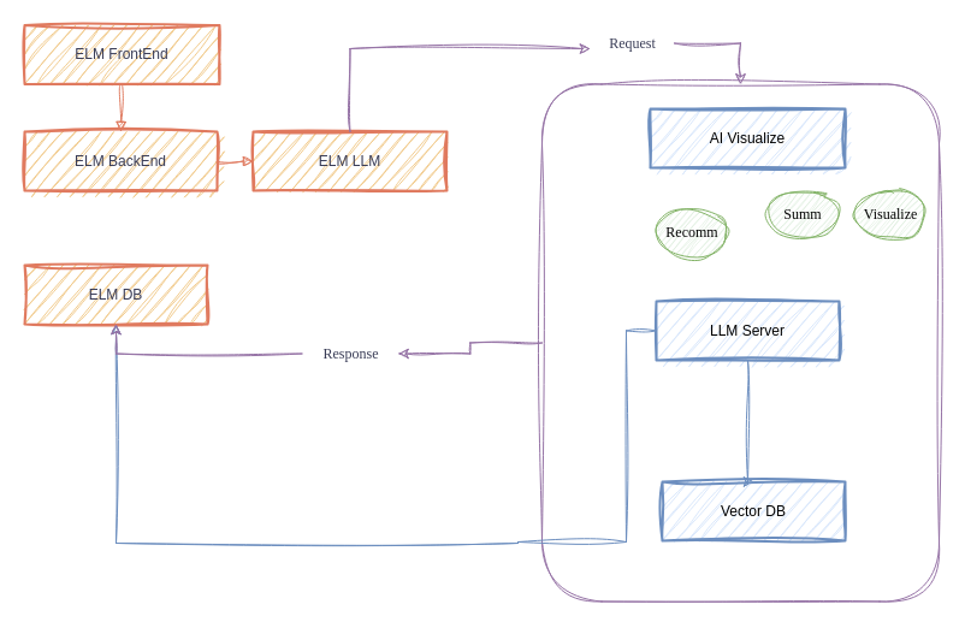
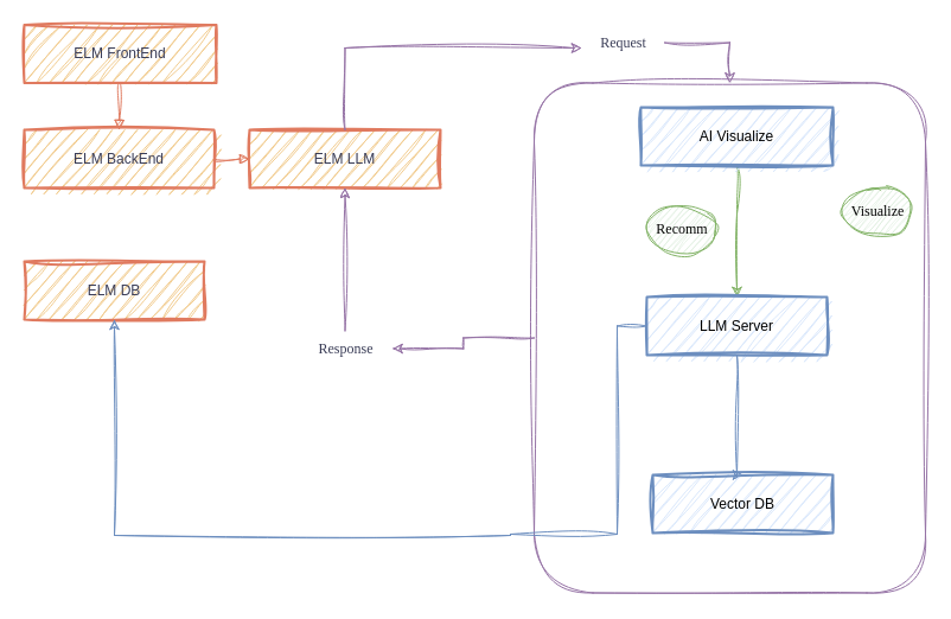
- <mxCell id="22" value="Summ" style="ellipse;whiteSpace=wrap;html=1;sketch=1;hachureGap=4;jiggle=2;curveFitting=1;strokeColor=#82b366;fontFamily=Architects Daughter;fontSource=https%3A%2F%2Ffonts.googleapis.com%2Fcss%3Ffamily%3DArchitects%2BDaughter;fillColor=#d5e8d4;" vertex="1" parent="1"><mxGeometry x="637" y="158" width="60" height="40" as="geometry" /></mxCell>
+ <mxCell id="10" style="edgeStyle=orthogonalEdgeStyle;rounded=0;sketch=1;hachureGap=4;jiggle=2;curveFitting=1;orthogonalLoop=1;jettySize=auto;html=1;exitX=0.5;exitY=1;exitDx=0;exitDy=0;entryX=0.5;entryY=0;entryDx=0;entryDy=0;strokeColor=#82b366;fontFamily=Architects Daughter;fontSource=https%3A%2F%2Ffonts.googleapis.com%2Fcss%3Ffamily%3DArchitects%2BDaughter;fontColor=#393C56;fillColor=#d5e8d4;" edge="1" parent="1" source="11" target="14"><mxGeometry relative="1" as="geometry"><Array as="points"><mxPoint x="621" y="180" /><mxPoint x="621" y="180" /></Array></mxGeometry></mxCell>
- <mxCell id="18" style="edgeStyle=orthogonalEdgeStyle;rounded=0;sketch=1;hachureGap=4;jiggle=2;curveFitting=1;orthogonalLoop=1;jettySize=auto;html=1;strokeColor=#9673a6;fontFamily=Architects Daughter;fontSource=https%3A%2F%2Ffonts.googleapis.com%2Fcss%3Ffamily%3DArchitects%2BDaughter;fontColor=#393C56;fillColor=#e1d5e7;" edge="1" parent="1" source="20" target="6"><mxGeometry relative="1" as="geometry" /></mxCell>
+ <mxCell id="18" style="edgeStyle=orthogonalEdgeStyle;rounded=0;sketch=1;hachureGap=4;jiggle=2;curveFitting=1;orthogonalLoop=1;jettySize=auto;html=1;entryX=0.5;entryY=1;entryDx=0;entryDy=0;strokeColor=#9673a6;fontFamily=Architects Daughter;fontSource=https%3A%2F%2Ffonts.googleapis.com%2Fcss%3Ffamily%3DArchitects%2BDaughter;fontColor=#393C56;fillColor=#e1d5e7;" edge="1" parent="1" source="20" target="5"><mxGeometry relative="1" as="geometry" /></mxCell>
